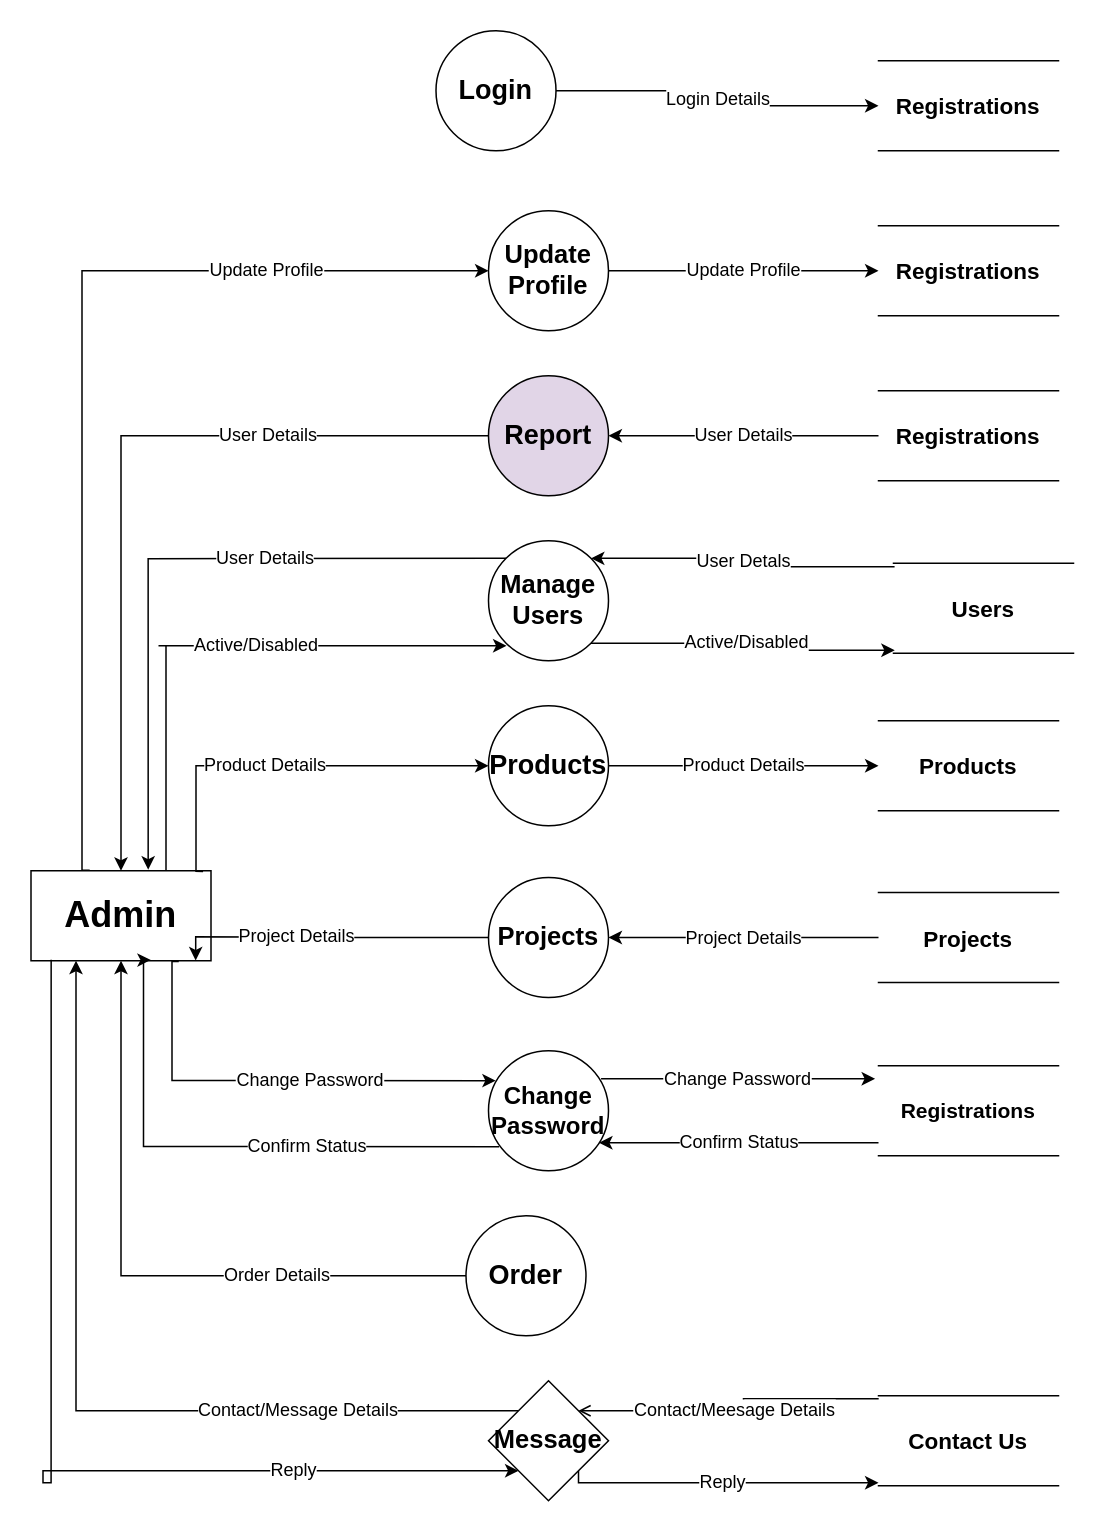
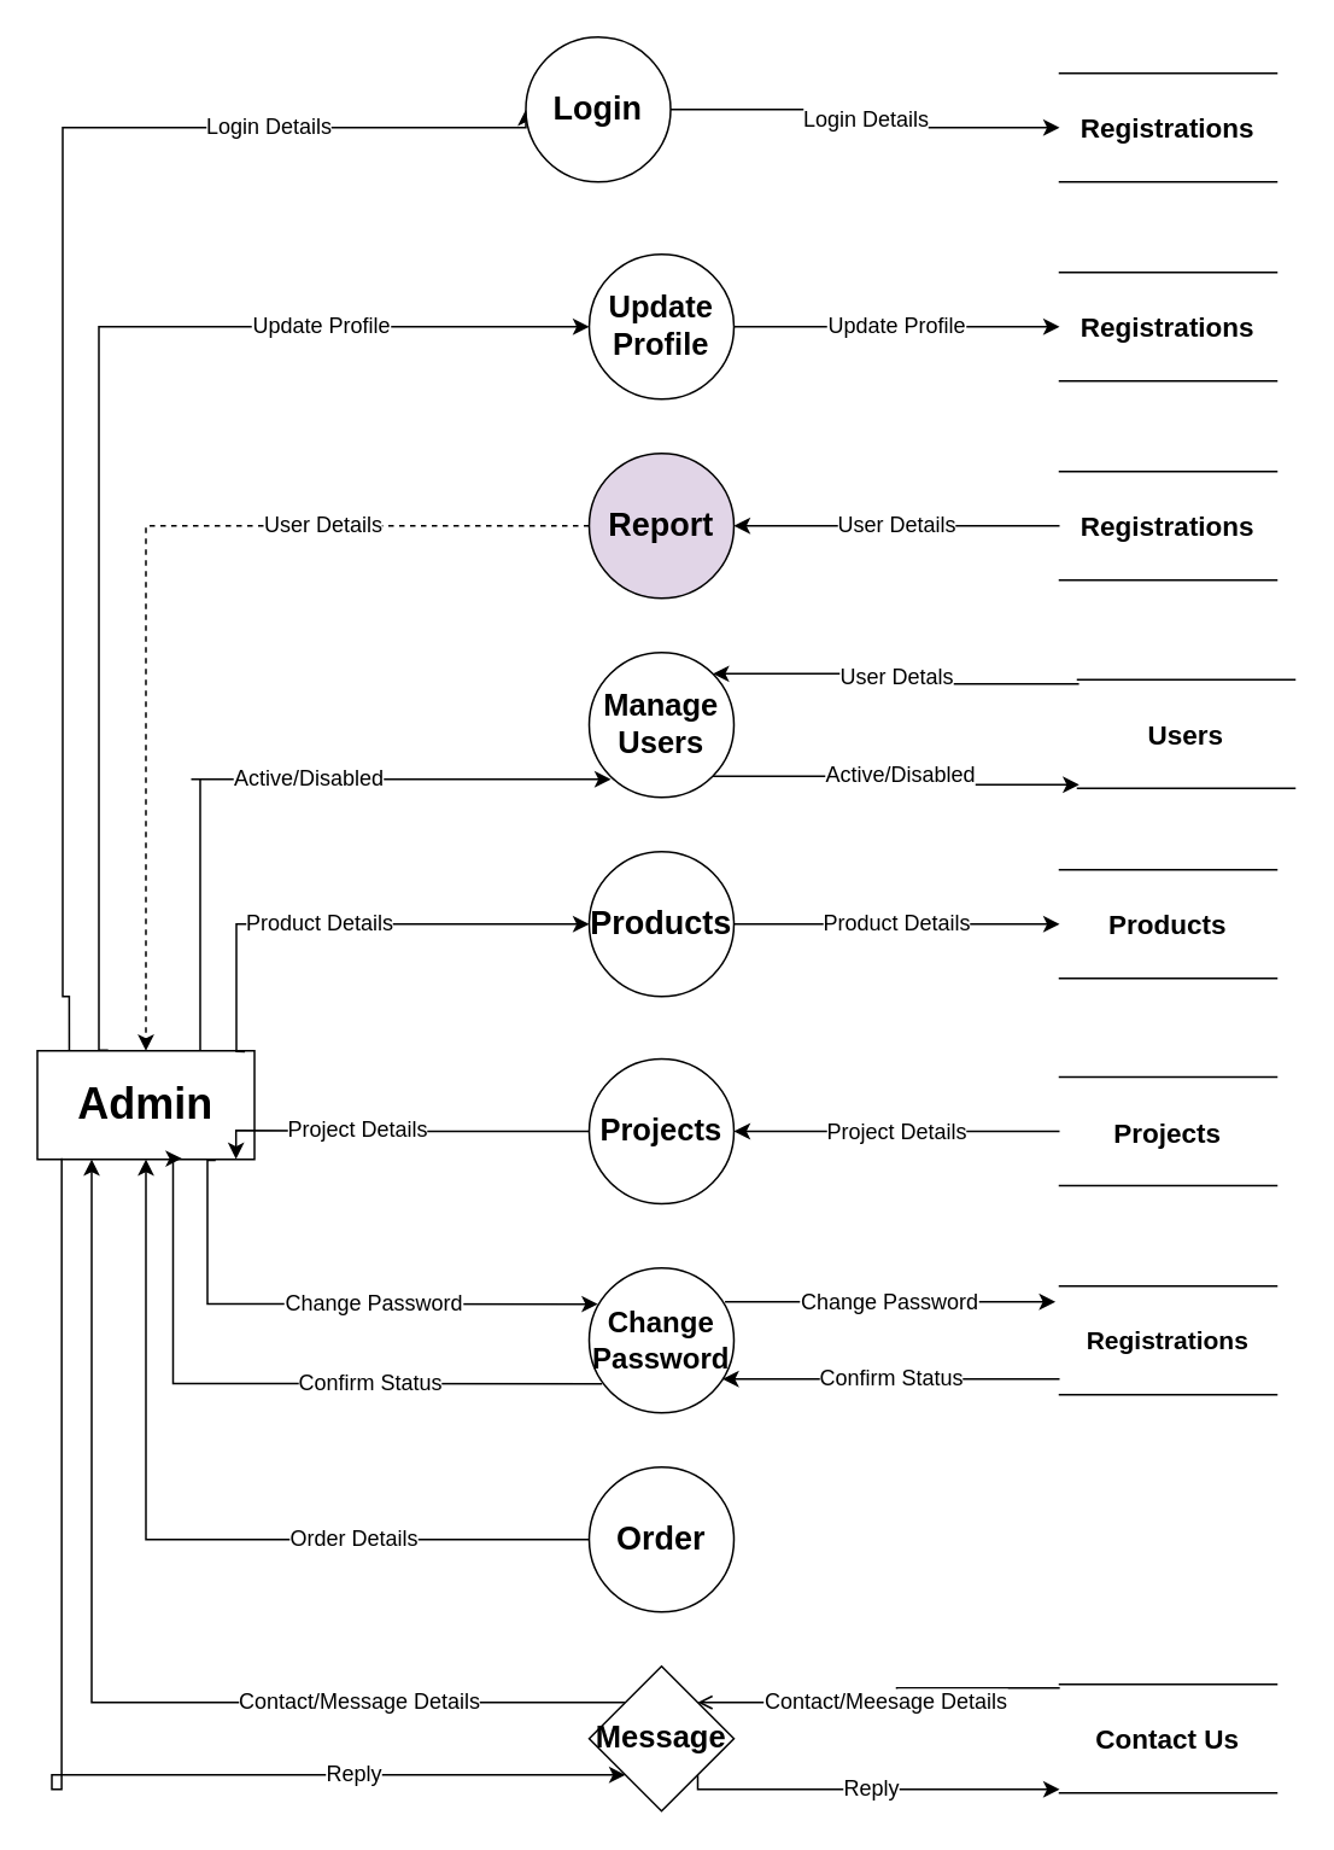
+ <mxCell id="4" value="Login Details" style="edgeStyle=orthogonalEdgeStyle;rounded=0;orthogonalLoop=1;jettySize=auto;html=1;exitX=0.147;exitY=0.002;exitDx=0;exitDy=0;entryX=0;entryY=0.5;entryDx=0;entryDy=0;exitPerimeter=0;fontSize=12;" edge="1" parent="1" source="3" target="6"><mxGeometry x="0.612" relative="1" as="geometry"><Array as="points"><mxPoint x="34" y="550" /><mxPoint x="34" y="70" /></Array><mxPoint as="offset" /></mxGeometry></mxCell>
- <mxCell id="38" value="User Details" style="edgeStyle=orthogonalEdgeStyle;rounded=0;orthogonalLoop=1;jettySize=auto;html=1;exitX=0;exitY=0;exitDx=0;exitDy=0;entryX=0.651;entryY=-0.012;entryDx=0;entryDy=0;entryPerimeter=0;fontSize=12;" edge="1" parent="1" source="13" target="3"><mxGeometry x="-0.279" relative="1" as="geometry"><mxPoint x="349" y="330" as="sourcePoint" /><mxPoint x="99" y="590" as="targetPoint" /><Array as="points"><mxPoint x="332" y="372" /><mxPoint x="93" y="372" /></Array><mxPoint as="offset" /></mxGeometry></mxCell>
- <mxCell id="9" value="User Details" style="edgeStyle=orthogonalEdgeStyle;rounded=0;orthogonalLoop=1;jettySize=auto;html=1;exitX=0;exitY=0.5;exitDx=0;exitDy=0;fontSize=12;" edge="1" parent="1" source="10" target="3"><mxGeometry x="-0.451" relative="1" as="geometry"><mxPoint as="offset" /></mxGeometry></mxCell>
+ <mxCell id="9" value="User Details" style="edgeStyle=orthogonalEdgeStyle;rounded=0;orthogonalLoop=1;jettySize=auto;html=1;exitX=0;exitY=0.5;exitDx=0;exitDy=0;fontSize=12;dashed=1;" edge="1" parent="1" source="10" target="3"><mxGeometry x="-0.451" relative="1" as="geometry"><mxPoint as="offset" /></mxGeometry></mxCell>
- <mxCell id="22" value="Order" style="ellipse;whiteSpace=wrap;html=1;aspect=fixed;fontSize=18;fontStyle=1" vertex="1" parent="1"><mxGeometry x="310" y="810" width="80" height="80" as="geometry" /></mxCell>
+ <mxCell id="22" value="Order" style="ellipse;whiteSpace=wrap;html=1;aspect=fixed;fontSize=18;fontStyle=1" vertex="1" parent="1"><mxGeometry x="325" y="810" width="80" height="80" as="geometry" /></mxCell>
